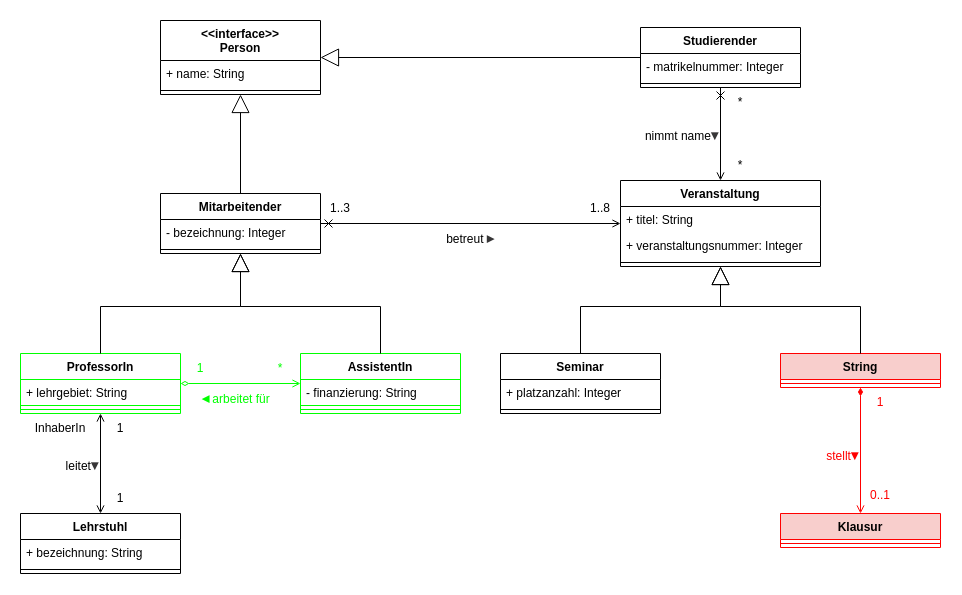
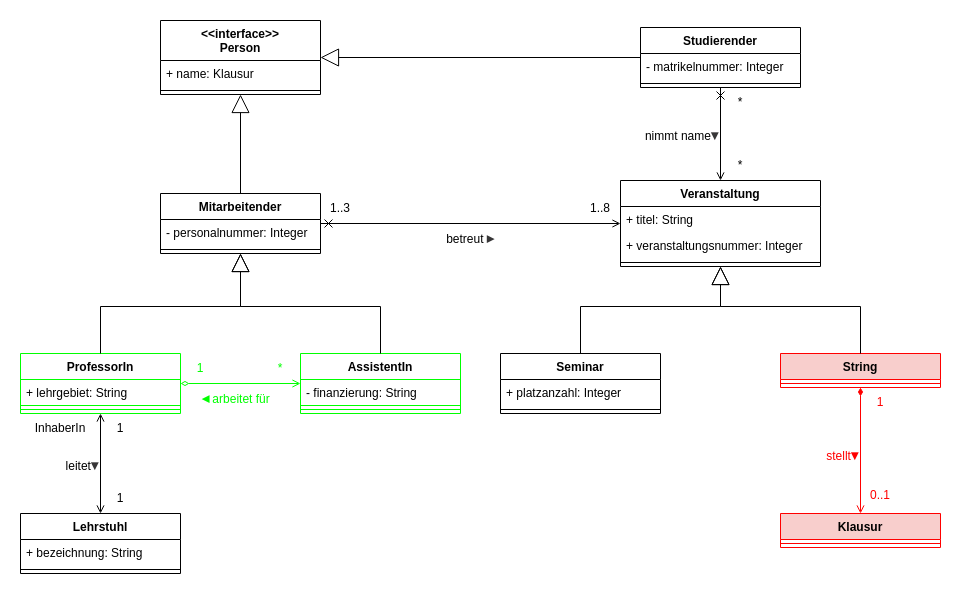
- <mxCell id="5" value="+ name: String" style="text;strokeColor=none;fillColor=none;align=left;verticalAlign=top;spacingLeft=4;spacingRight=4;overflow=hidden;rotatable=0;points=[[0,0.5],[1,0.5]];portConstraint=eastwest;" parent="4" vertex="1"><mxGeometry y="40" width="160" height="26" as="geometry" /></mxCell>
+ <mxCell id="5" value="+ name: Klausur" style="text;strokeColor=none;fillColor=none;align=left;verticalAlign=top;spacingLeft=4;spacingRight=4;overflow=hidden;rotatable=0;points=[[0,0.5],[1,0.5]];portConstraint=eastwest;" parent="4" vertex="1"><mxGeometry y="40" width="160" height="26" as="geometry" /></mxCell>
- <mxCell id="15" value="- bezeichnung: Integer" style="text;strokeColor=none;fillColor=none;align=left;verticalAlign=top;spacingLeft=4;spacingRight=4;overflow=hidden;rotatable=0;points=[[0,0.5],[1,0.5]];portConstraint=eastwest;" parent="14" vertex="1"><mxGeometry y="26" width="160" height="26" as="geometry" /></mxCell>
+ <mxCell id="15" value="- personalnummer: Integer" style="text;strokeColor=none;fillColor=none;align=left;verticalAlign=top;spacingLeft=4;spacingRight=4;overflow=hidden;rotatable=0;points=[[0,0.5],[1,0.5]];portConstraint=eastwest;" parent="14" vertex="1"><mxGeometry y="26" width="160" height="26" as="geometry" /></mxCell>
